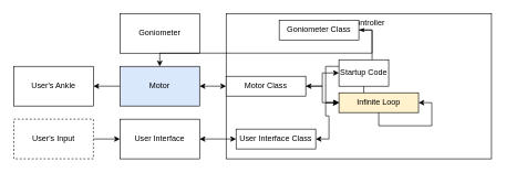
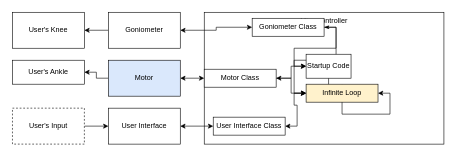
+ <mxCell id="3" value="" style="edgeStyle=orthogonalEdgeStyle;rounded=0;orthogonalLoop=1;jettySize=auto;html=1;entryX=0;entryY=0.5;entryDx=0;entryDy=0;startArrow=classic;startFill=1;" parent="1" source="5" target="17" edge="1"><mxGeometry relative="1" as="geometry" /></mxCell>
+ <mxCell id="14" value="User's Knee" style="rounded=0;whiteSpace=wrap;html=1;" parent="1" vertex="1"><mxGeometry x="20" y="20" width="120" height="60" as="geometry" /></mxCell>
+ <mxCell id="4" style="edgeStyle=orthogonalEdgeStyle;rounded=0;orthogonalLoop=1;jettySize=auto;html=1;exitX=0;exitY=0.5;exitDx=0;exitDy=0;entryX=1;entryY=0.5;entryDx=0;entryDy=0;" parent="1" source="5" target="14" edge="1"><mxGeometry relative="1" as="geometry" /></mxCell>
- <mxCell id="15" style="edgeStyle=orthogonalEdgeStyle;rounded=0;orthogonalLoop=1;jettySize=auto;html=1;exitX=1;exitY=0.5;exitDx=0;exitDy=0;" parent="1" source="17" target="8" edge="1"><mxGeometry relative="1" as="geometry" /></mxCell>
+ <mxCell id="15" style="edgeStyle=orthogonalEdgeStyle;rounded=0;orthogonalLoop=1;jettySize=auto;html=1;exitX=1;exitY=0.5;exitDx=0;exitDy=0;entryX=0;entryY=0.5;entryDx=0;entryDy=0;" parent="1" source="17" target="24" edge="1"><mxGeometry relative="1" as="geometry" /></mxCell>
- <mxCell id="13" value="User's Ankle" style="rounded=0;whiteSpace=wrap;html=1;" parent="1" vertex="1"><mxGeometry x="20" y="100" width="120" height="60" as="geometry" /></mxCell>
+ <mxCell id="13" value="User's Ankle" style="rounded=0;whiteSpace=wrap;html=1;" parent="1" vertex="1"><mxGeometry x="20" y="100" width="120" height="40" as="geometry" /></mxCell>
